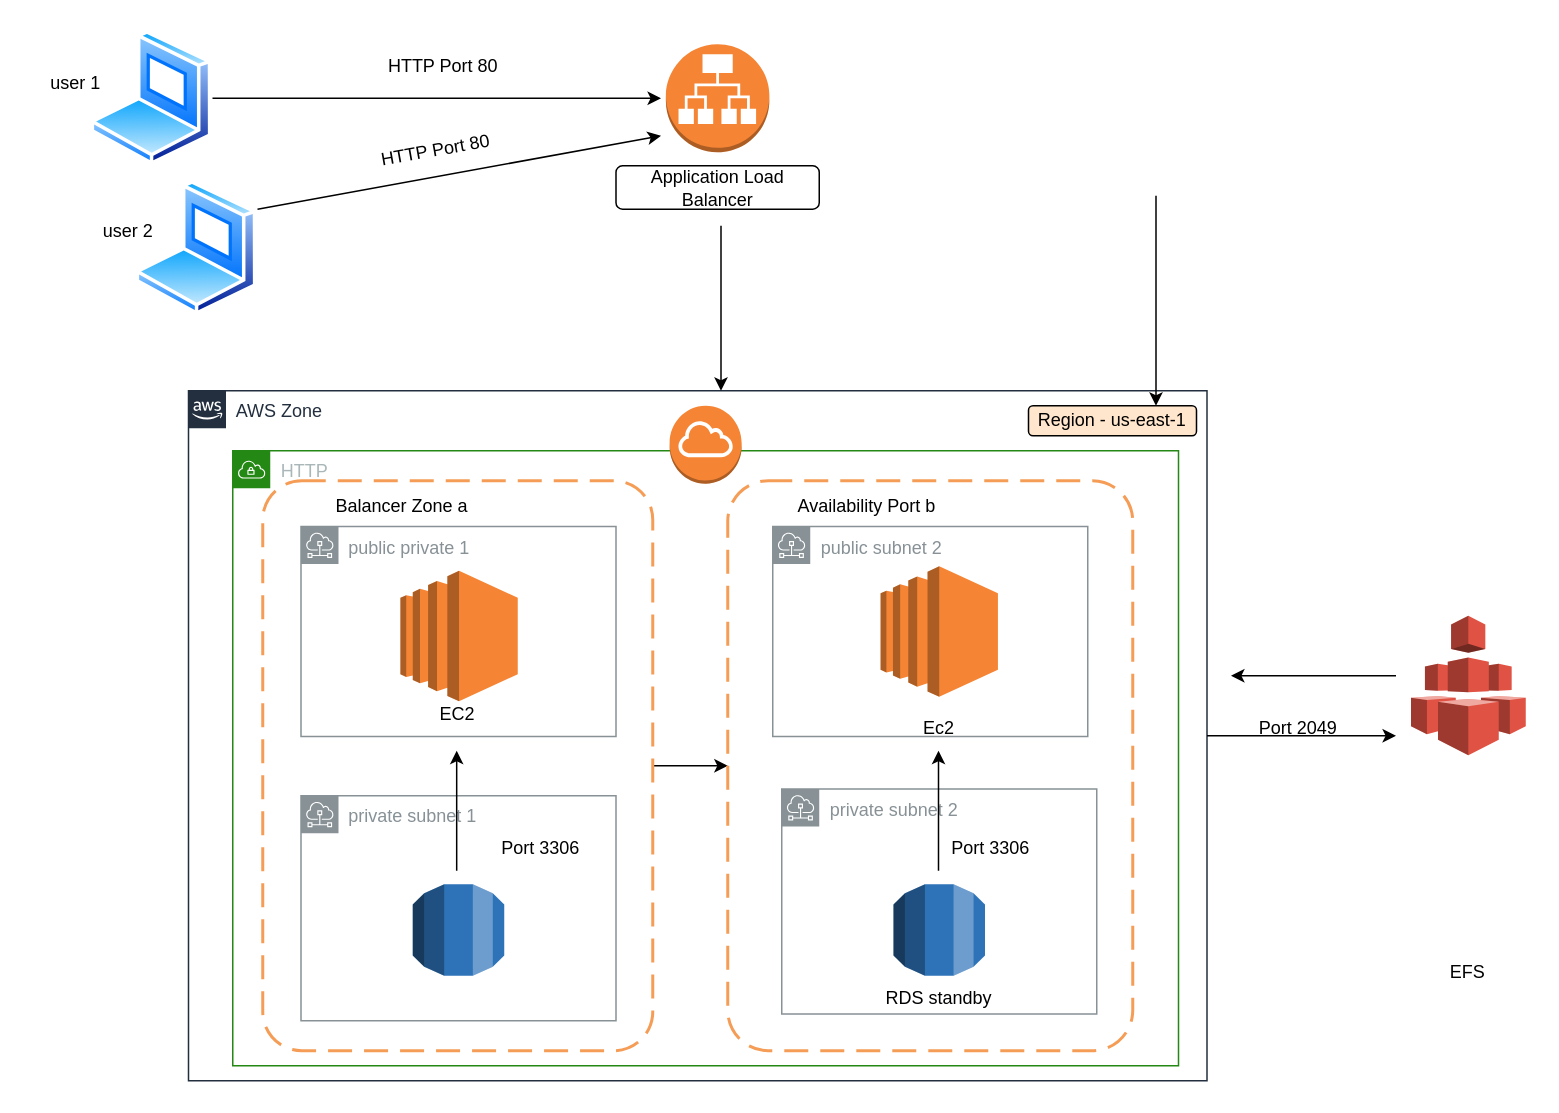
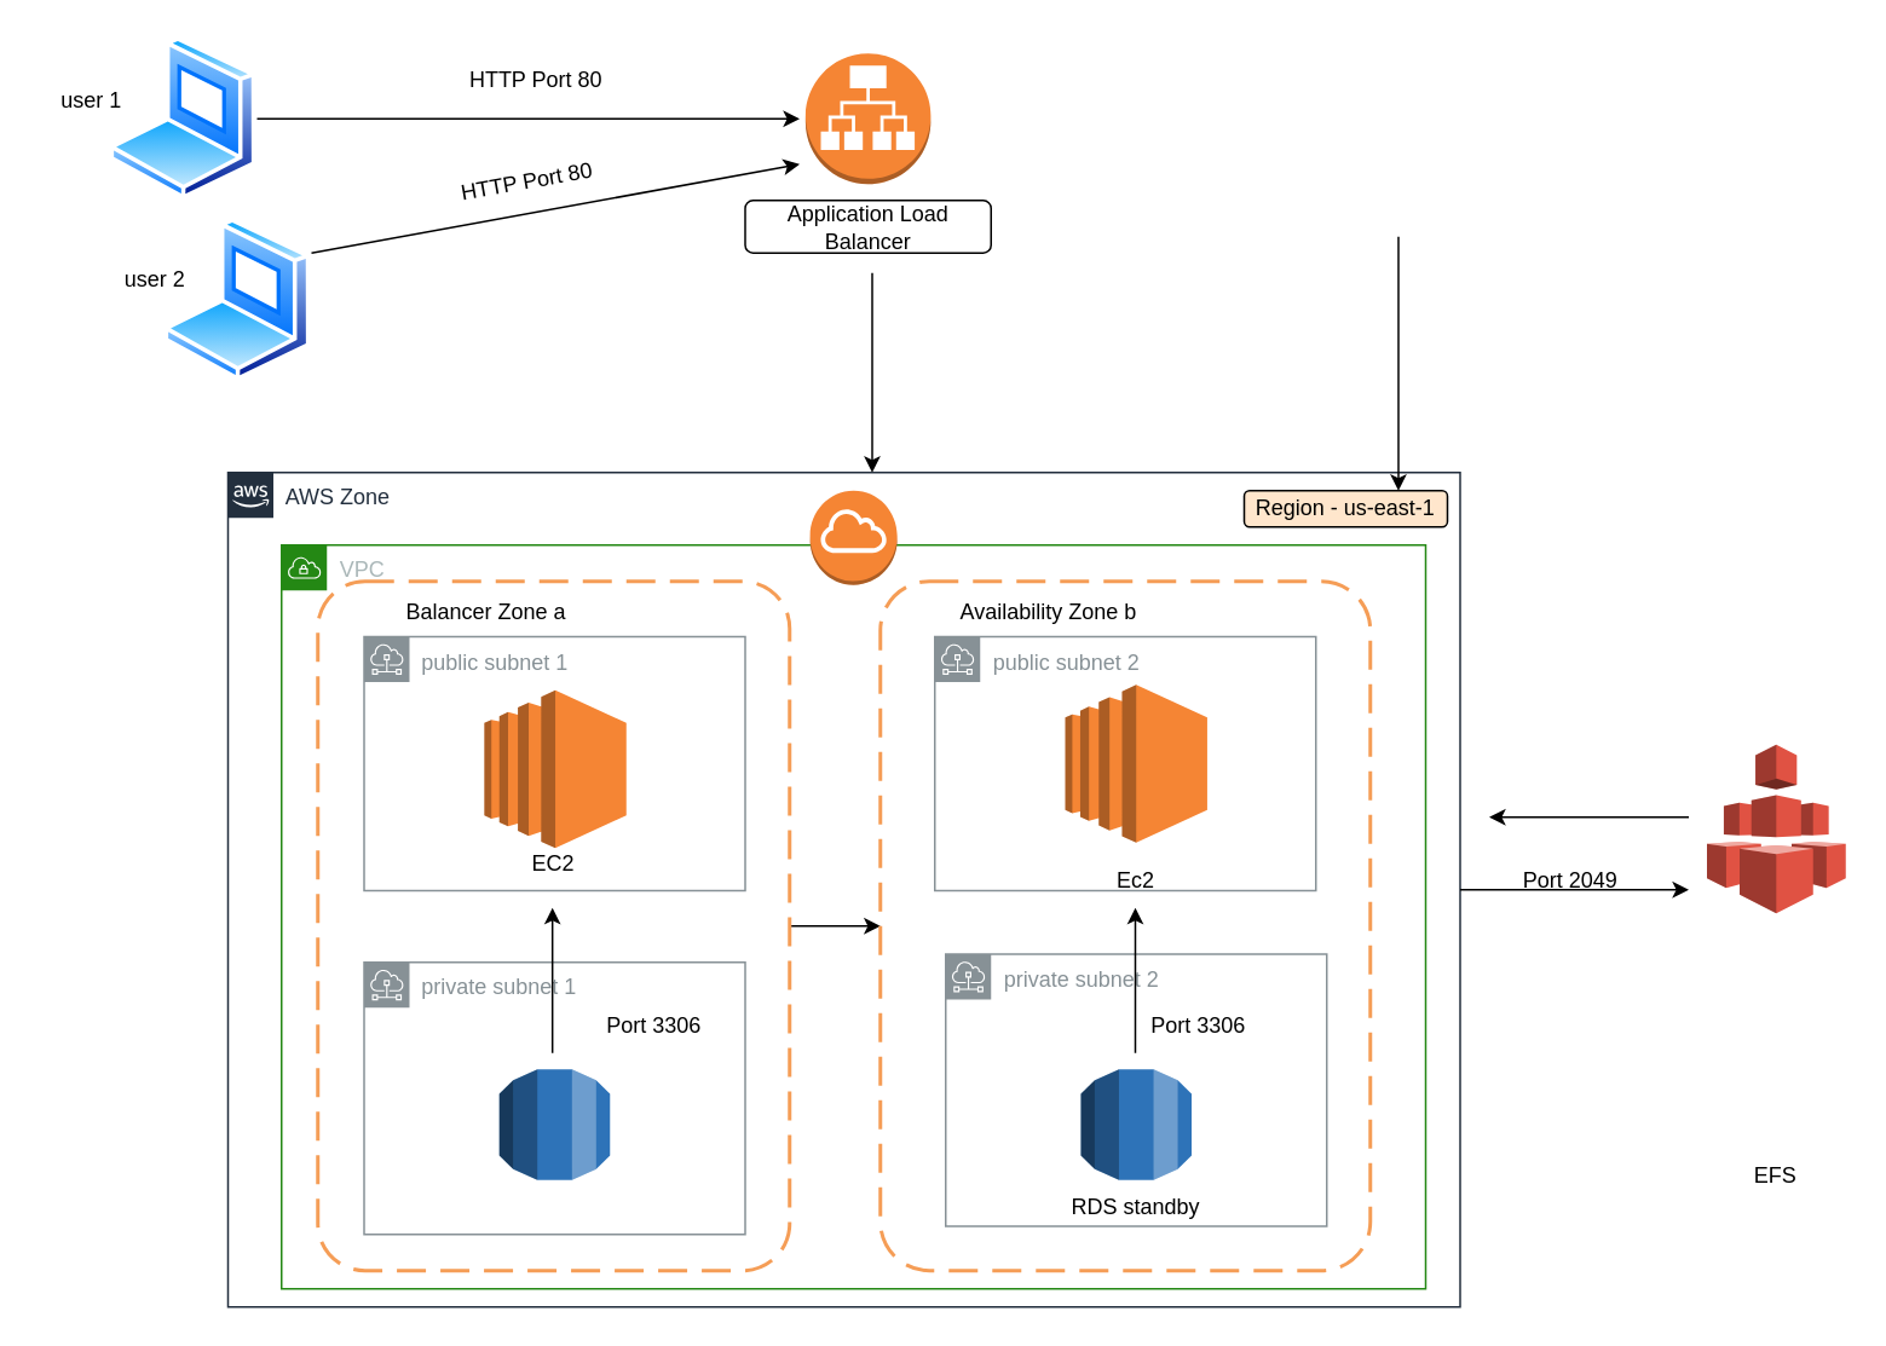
- <mxCell id="4" value="HTTP" style="points=[[0,0],[0.25,0],[0.5,0],[0.75,0],[1,0],[1,0.25],[1,0.5],[1,0.75],[1,1],[0.75,1],[0.5,1],[0.25,1],[0,1],[0,0.75],[0,0.5],[0,0.25]];outlineConnect=0;gradientColor=none;html=1;whiteSpace=wrap;fontSize=12;fontStyle=0;container=1;pointerEvents=0;collapsible=0;recursiveResize=0;shape=mxgraph.aws4.group;grIcon=mxgraph.aws4.group_vpc;strokeColor=#248814;fillColor=none;verticalAlign=top;align=left;spacingLeft=30;fontColor=#AAB7B8;dashed=0;" vertex="1" parent="2"><mxGeometry x="29.5" y="40" width="630.5" height="410" as="geometry" /></mxCell>
+ <mxCell id="4" value="VPC" style="points=[[0,0],[0.25,0],[0.5,0],[0.75,0],[1,0],[1,0.25],[1,0.5],[1,0.75],[1,1],[0.75,1],[0.5,1],[0.25,1],[0,1],[0,0.75],[0,0.5],[0,0.25]];outlineConnect=0;gradientColor=none;html=1;whiteSpace=wrap;fontSize=12;fontStyle=0;container=1;pointerEvents=0;collapsible=0;recursiveResize=0;shape=mxgraph.aws4.group;grIcon=mxgraph.aws4.group_vpc;strokeColor=#248814;fillColor=none;verticalAlign=top;align=left;spacingLeft=30;fontColor=#AAB7B8;dashed=0;" vertex="1" parent="2"><mxGeometry x="29.5" y="40" width="630.5" height="410" as="geometry" /></mxCell>
- <mxCell id="18" value="Availability Port b" style="text;html=1;strokeColor=none;fillColor=none;align=center;verticalAlign=middle;whiteSpace=wrap;rounded=0;" vertex="1" parent="4"><mxGeometry x="355.5" y="22" width="134.5" height="30" as="geometry" /></mxCell>
+ <mxCell id="18" value="Availability Zone b" style="text;html=1;strokeColor=none;fillColor=none;align=center;verticalAlign=middle;whiteSpace=wrap;rounded=0;" vertex="1" parent="4"><mxGeometry x="355.5" y="22" width="134.5" height="30" as="geometry" /></mxCell>
- <mxCell id="5" value="public private 1" style="sketch=0;outlineConnect=0;gradientColor=none;html=1;whiteSpace=wrap;fontSize=12;fontStyle=0;shape=mxgraph.aws4.group;grIcon=mxgraph.aws4.group_subnet;strokeColor=#879196;fillColor=none;verticalAlign=top;align=left;spacingLeft=30;fontColor=#879196;dashed=0;" vertex="1" parent="4"><mxGeometry x="45.5" y="50.5" width="210" height="140" as="geometry" /></mxCell>
+ <mxCell id="5" value="public subnet 1" style="sketch=0;outlineConnect=0;gradientColor=none;html=1;whiteSpace=wrap;fontSize=12;fontStyle=0;shape=mxgraph.aws4.group;grIcon=mxgraph.aws4.group_subnet;strokeColor=#879196;fillColor=none;verticalAlign=top;align=left;spacingLeft=30;fontColor=#879196;dashed=0;" vertex="1" parent="4"><mxGeometry x="45.5" y="50.5" width="210" height="140" as="geometry" /></mxCell>
